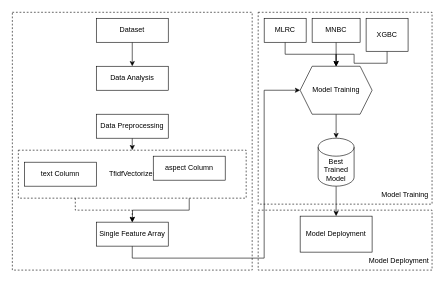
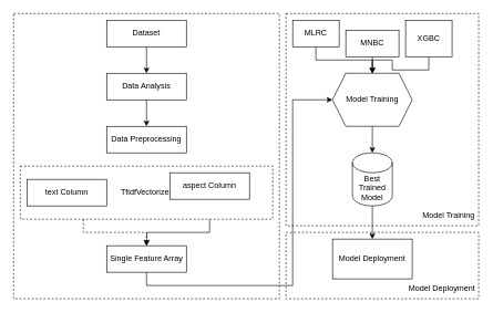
- <mxCell id="21" value="MNBC" style="rounded=0;whiteSpace=wrap;html=1;" vertex="1" parent="1"><mxGeometry x="520" y="30" width="80" height="40" as="geometry" /></mxCell>
+ <mxCell id="21" value="MNBC" style="rounded=0;whiteSpace=wrap;html=1;" vertex="1" parent="1"><mxGeometry x="520" y="45" width="80" height="40" as="geometry" /></mxCell>
+ <mxCell id="10" style="edgeStyle=orthogonalEdgeStyle;rounded=0;orthogonalLoop=1;jettySize=auto;html=1;exitX=0.5;exitY=1;exitDx=0;exitDy=0;entryX=0.5;entryY=0;entryDx=0;entryDy=0;" edge="1" parent="1" source="11" target="13"><mxGeometry relative="1" as="geometry" /></mxCell>
- <mxCell id="12" style="edgeStyle=orthogonalEdgeStyle;rounded=0;orthogonalLoop=1;jettySize=auto;html=1;exitX=0.5;exitY=1;exitDx=0;exitDy=0;entryX=0.5;entryY=0;entryDx=0;entryDy=0;" edge="1" parent="1" source="13" target="7"><mxGeometry relative="1" as="geometry" /></mxCell>
